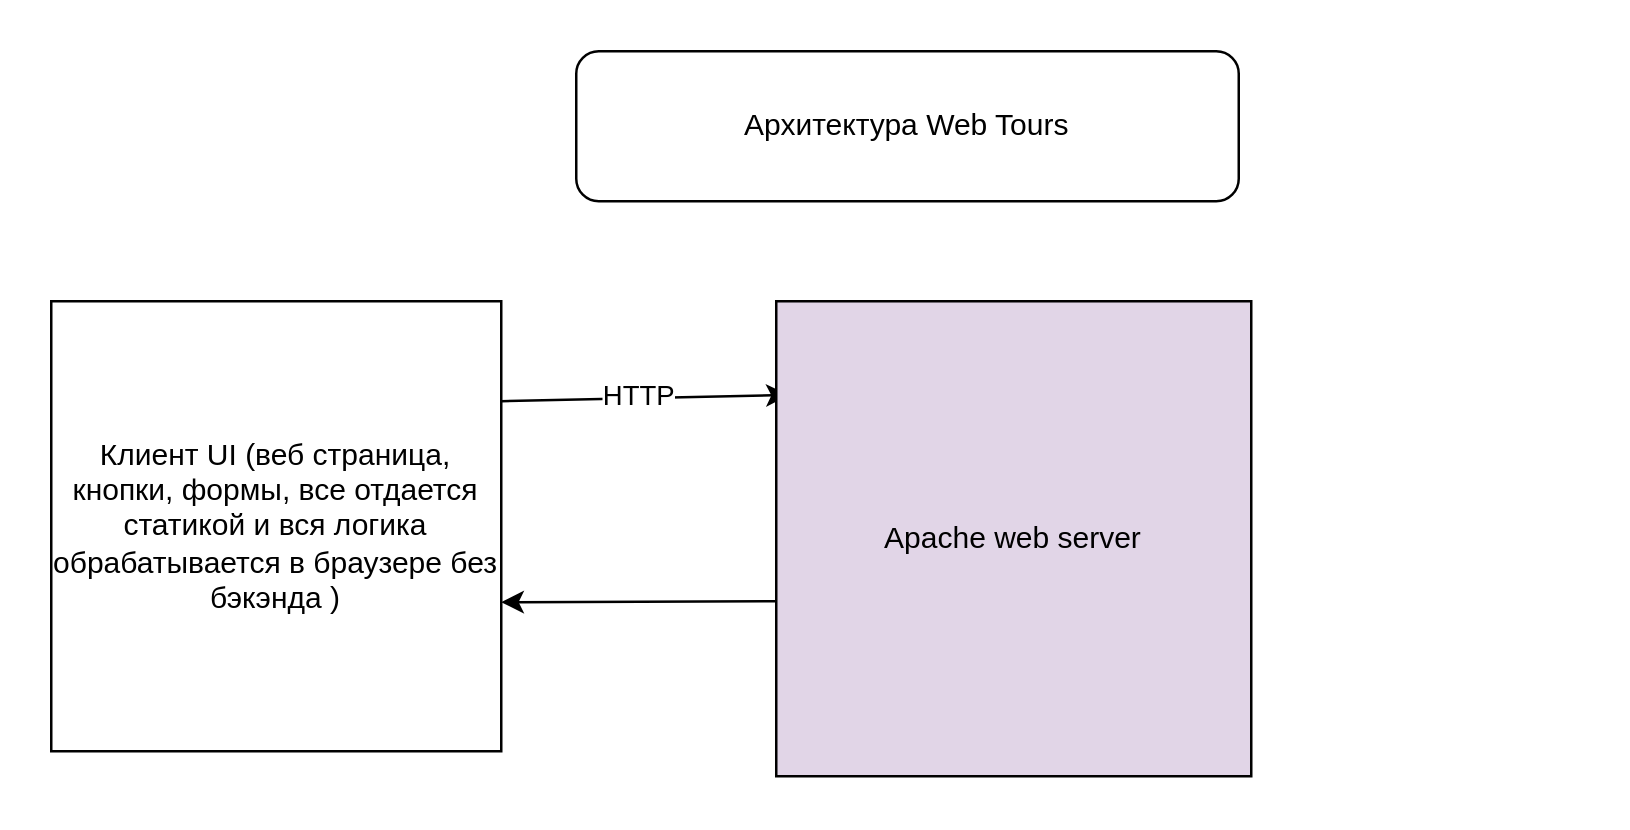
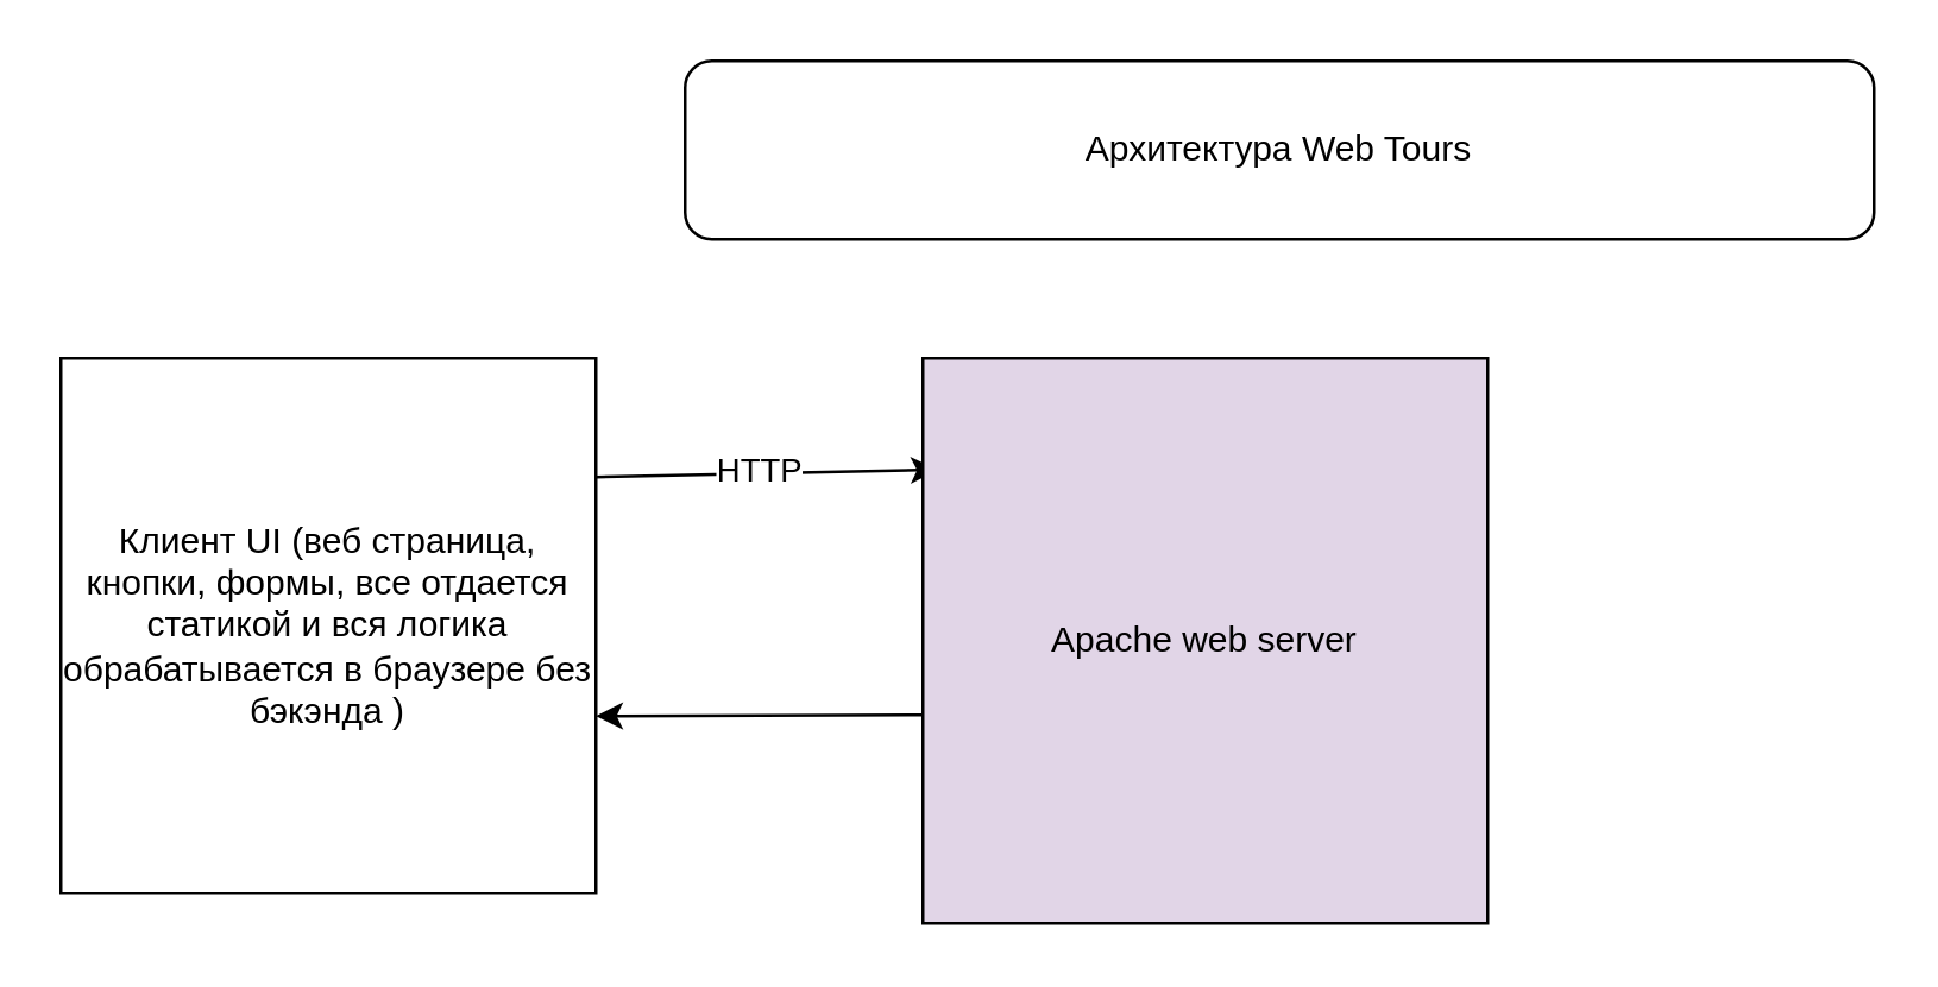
- <mxCell id="7" value="Архитектура Web Tours" style="rounded=1;whiteSpace=wrap;html=1;" vertex="1" parent="1"><mxGeometry x="230" y="20" width="265" height="60" as="geometry" /></mxCell>
+ <mxCell id="7" value="Архитектура Web Tours" style="rounded=1;whiteSpace=wrap;html=1;" vertex="1" parent="1"><mxGeometry x="230" y="20" width="400" height="60" as="geometry" /></mxCell>
